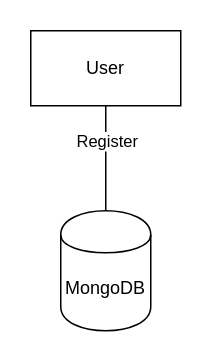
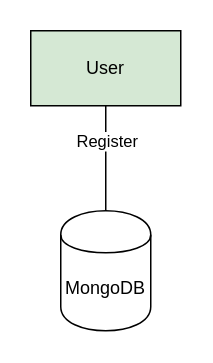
- <mxCell id="5" value="User" style="html=1;dashed=0;whiteSpace=wrap;" vertex="1" parent="1"><mxGeometry x="20" y="20" width="100" height="50" as="geometry" /></mxCell>
+ <mxCell id="5" value="User" style="html=1;dashed=0;whiteSpace=wrap;fillColor=#d5e8d4;" vertex="1" parent="1"><mxGeometry x="20" y="20" width="100" height="50" as="geometry" /></mxCell>
